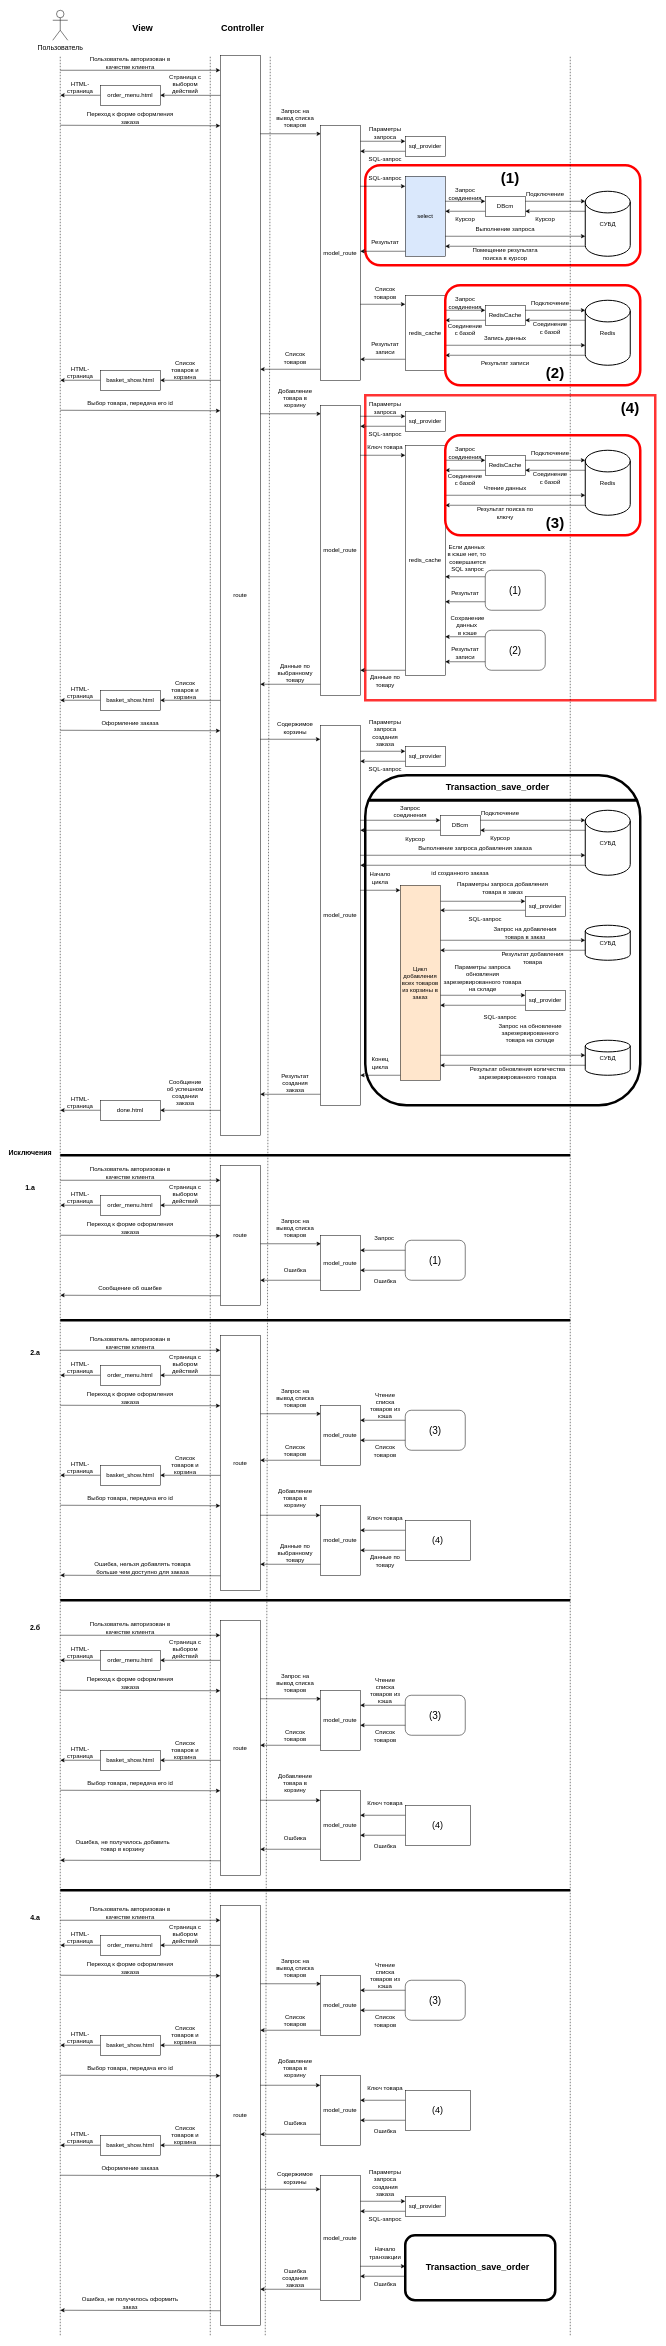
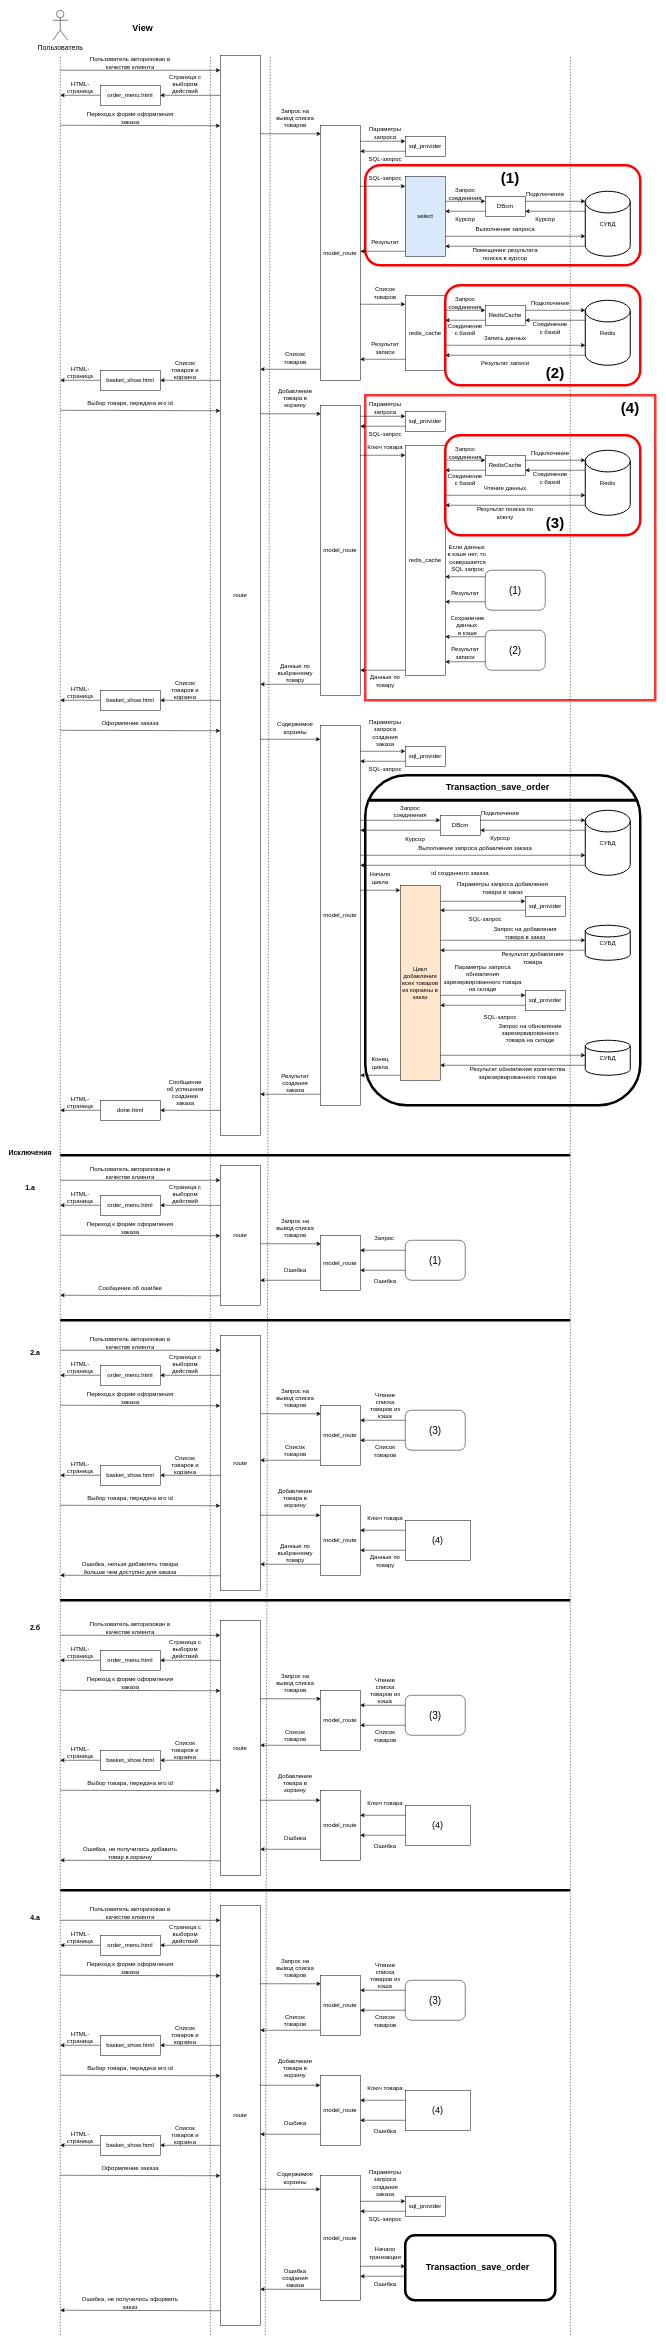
- <mxCell id="19" value="Controller" style="text;html=1;align=center;verticalAlign=middle;whiteSpace=wrap;rounded=0;fontSize=18;fontStyle=1" parent="1" vertex="1"><mxGeometry x="390" y="40" width="190" height="30" as="geometry" /></mxCell>
- <mxCell id="245" value="Ошибка, нельзя добавлять товара больше чем доступно для заказа" style="text;html=1;align=center;verticalAlign=middle;whiteSpace=wrap;rounded=0;" parent="1" vertex="1"><mxGeometry x="185" y="3120" width="200" height="30" as="geometry" /></mxCell>
+ <mxCell id="245" value="Ошибка, нельзя добавлять товара больше чем доступно для заказа" style="text;html=1;align=center;verticalAlign=middle;whiteSpace=wrap;rounded=0;" parent="1" vertex="1"><mxGeometry x="160" y="3120" width="200" height="30" as="geometry" /></mxCell>
- <mxCell id="286" value="Ошибка, не получилось добавить товар в корзину" style="text;html=1;align=center;verticalAlign=middle;whiteSpace=wrap;rounded=0;" parent="1" vertex="1"><mxGeometry x="145" y="3675" width="200" height="30" as="geometry" /></mxCell>
+ <mxCell id="286" value="Ошибка, не получилось добавить товар в корзину" style="text;html=1;align=center;verticalAlign=middle;whiteSpace=wrap;rounded=0;" parent="1" vertex="1"><mxGeometry x="160" y="3690" width="200" height="30" as="geometry" /></mxCell>
